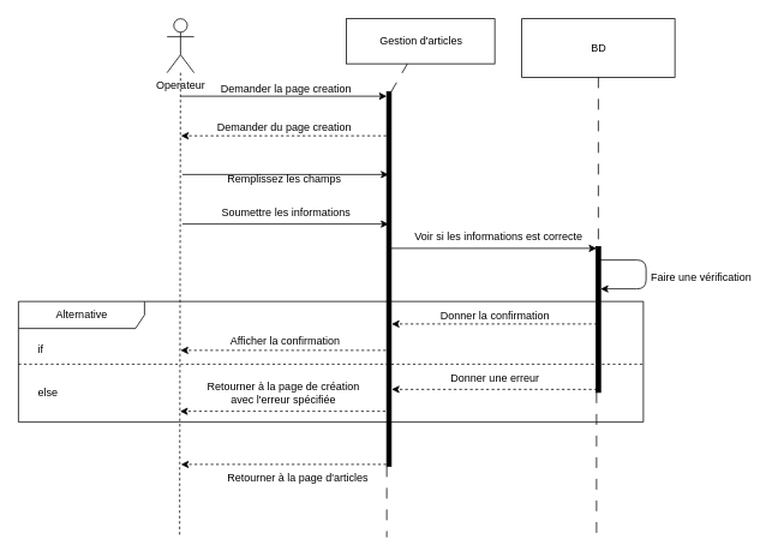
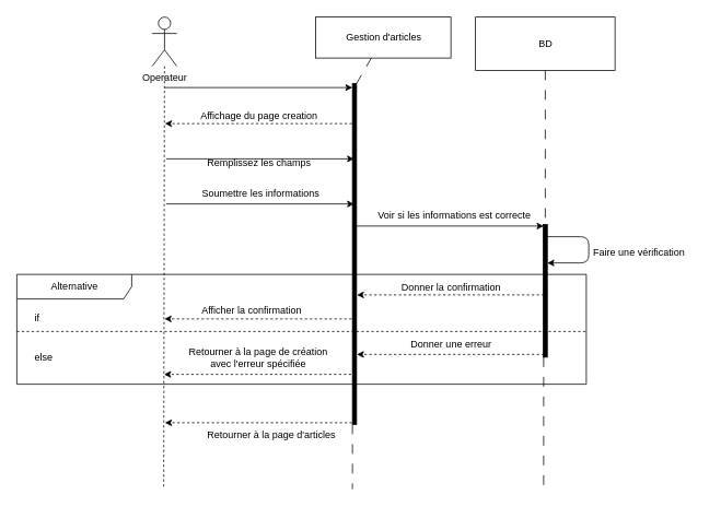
- <mxCell id="20" value="Demander la page creation" style="text;html=1;align=center;verticalAlign=middle;resizable=0;points=[];autosize=1;strokeColor=none;fillColor=none;" parent="1" vertex="1"><mxGeometry x="235" y="85" width="163" height="26" as="geometry" /></mxCell>
- <mxCell id="22" value="Demander du page creation" style="text;html=1;align=center;verticalAlign=middle;resizable=0;points=[];autosize=1;strokeColor=none;fillColor=none;" parent="1" vertex="1"><mxGeometry x="234.5" y="128" width="160" height="26" as="geometry" /></mxCell>
+ <mxCell id="22" value="Affichage du page creation" style="text;html=1;align=center;verticalAlign=middle;resizable=0;points=[];autosize=1;strokeColor=none;fillColor=none;" parent="1" vertex="1"><mxGeometry x="234.5" y="128" width="160" height="26" as="geometry" /></mxCell>
- <mxCell id="12" value="Afficher la confirmation" style="text;html=1;align=center;verticalAlign=middle;resizable=0;points=[];autosize=1;strokeColor=none;fillColor=none;" parent="2" vertex="1"><mxGeometry x="226" y="30.996" width="140" height="26" as="geometry" /></mxCell>
+ <mxCell id="12" value="Afficher la confirmation" style="text;html=1;align=center;verticalAlign=middle;resizable=0;points=[];autosize=1;strokeColor=none;fillColor=none;" parent="2" vertex="1"><mxGeometry x="216" y="30.996" width="140" height="26" as="geometry" /></mxCell>
